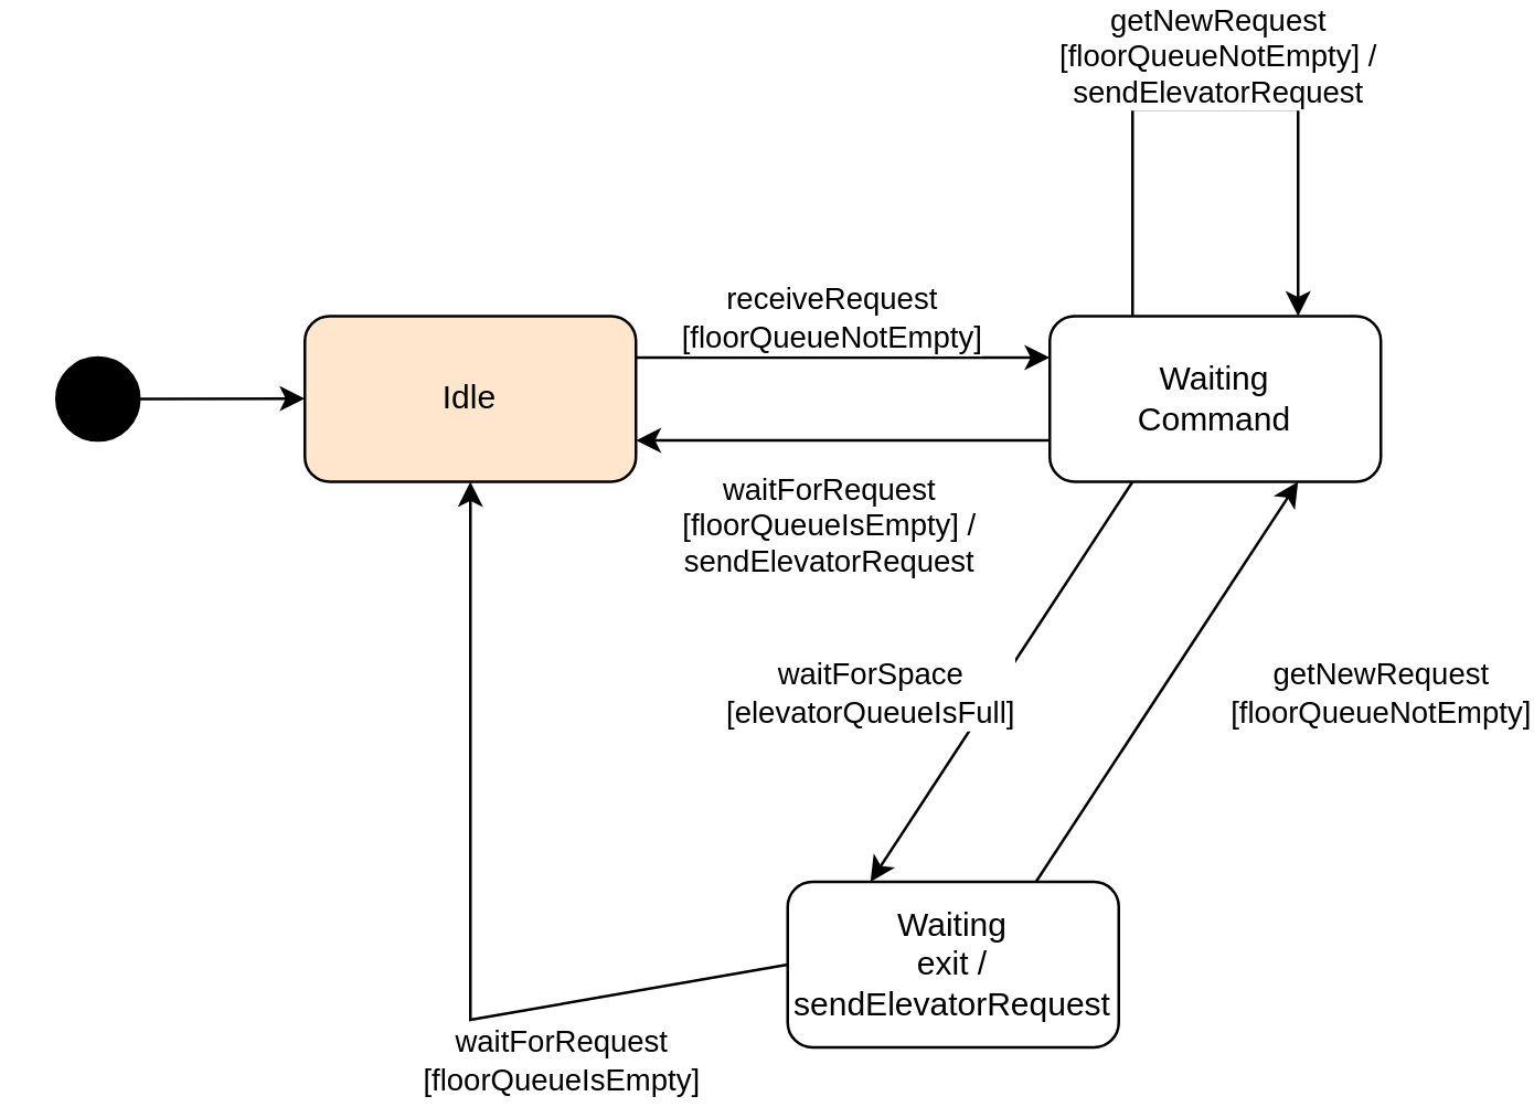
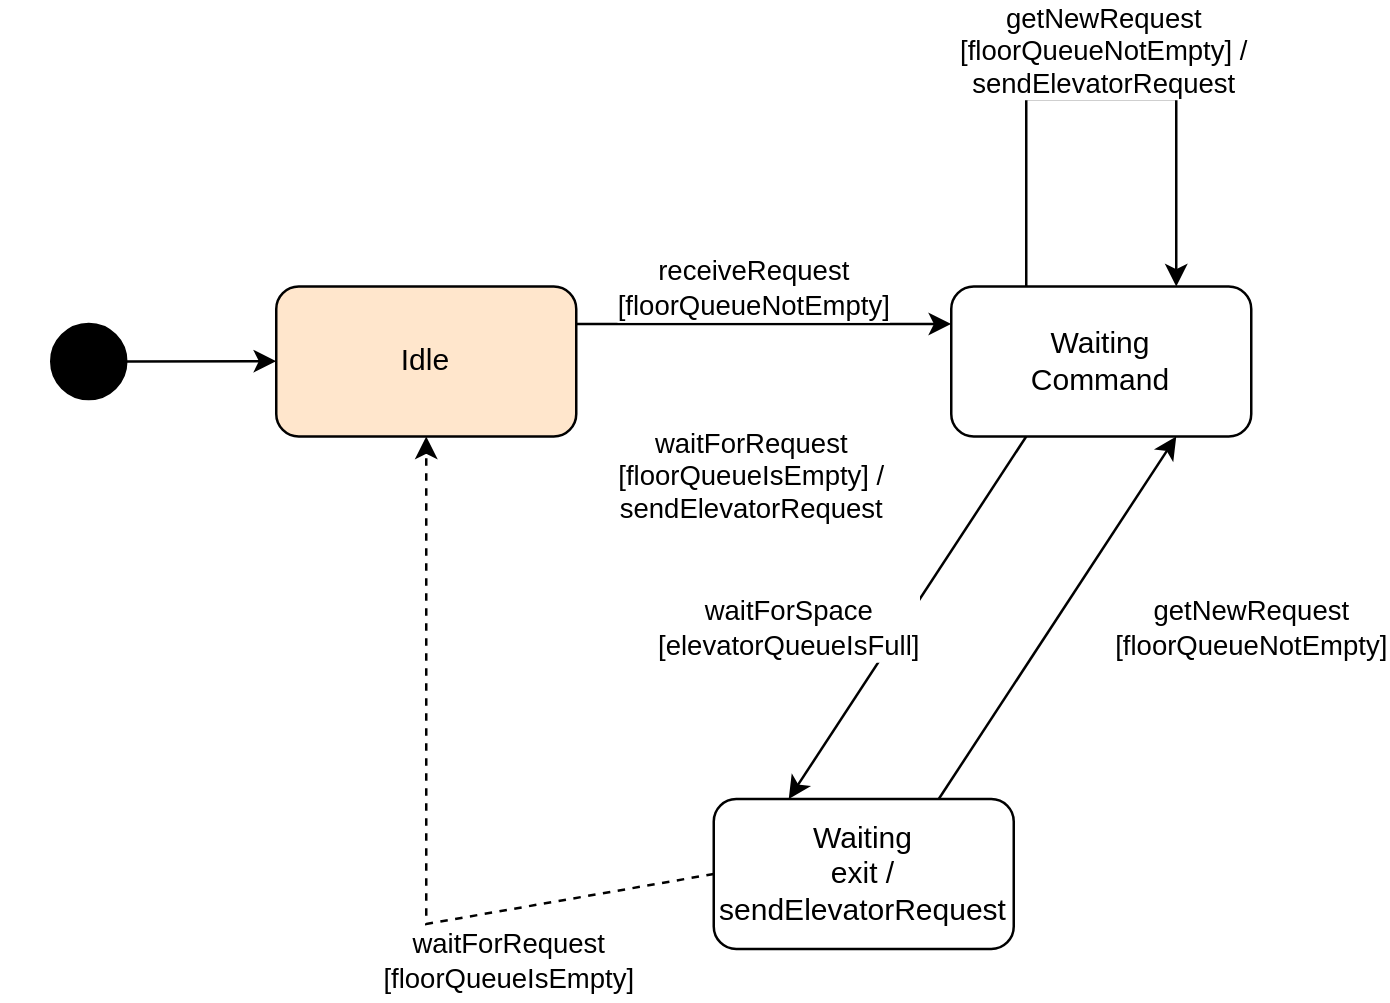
- <mxCell id="8" value="" style="endArrow=classic;html=1;rounded=0;exitX=0;exitY=0.75;exitDx=0;exitDy=0;entryX=1;entryY=0.75;entryDx=0;entryDy=0;" edge="1" parent="1" source="5" target="4"><mxGeometry width="50" height="50" relative="1" as="geometry"><mxPoint x="220" y="180" as="sourcePoint" /><mxPoint x="370" y="180" as="targetPoint" /></mxGeometry></mxCell>
- <mxCell id="15" value="" style="endArrow=classic;html=1;rounded=0;exitX=0;exitY=0.5;exitDx=0;exitDy=0;entryX=0.5;entryY=1;entryDx=0;entryDy=0;" edge="1" parent="1" source="10" target="4"><mxGeometry width="50" height="50" relative="1" as="geometry"><mxPoint x="280" y="310" as="sourcePoint" /><mxPoint x="180" y="310" as="targetPoint" /><Array as="points"><mxPoint x="170" y="350" /></Array></mxGeometry></mxCell>
+ <mxCell id="15" value="" style="endArrow=classic;html=1;rounded=0;exitX=0;exitY=0.5;exitDx=0;exitDy=0;entryX=0.5;entryY=1;entryDx=0;entryDy=0;dashed=1;" edge="1" parent="1" source="10" target="4"><mxGeometry width="50" height="50" relative="1" as="geometry"><mxPoint x="280" y="310" as="sourcePoint" /><mxPoint x="180" y="310" as="targetPoint" /><Array as="points"><mxPoint x="170" y="350" /></Array></mxGeometry></mxCell>
